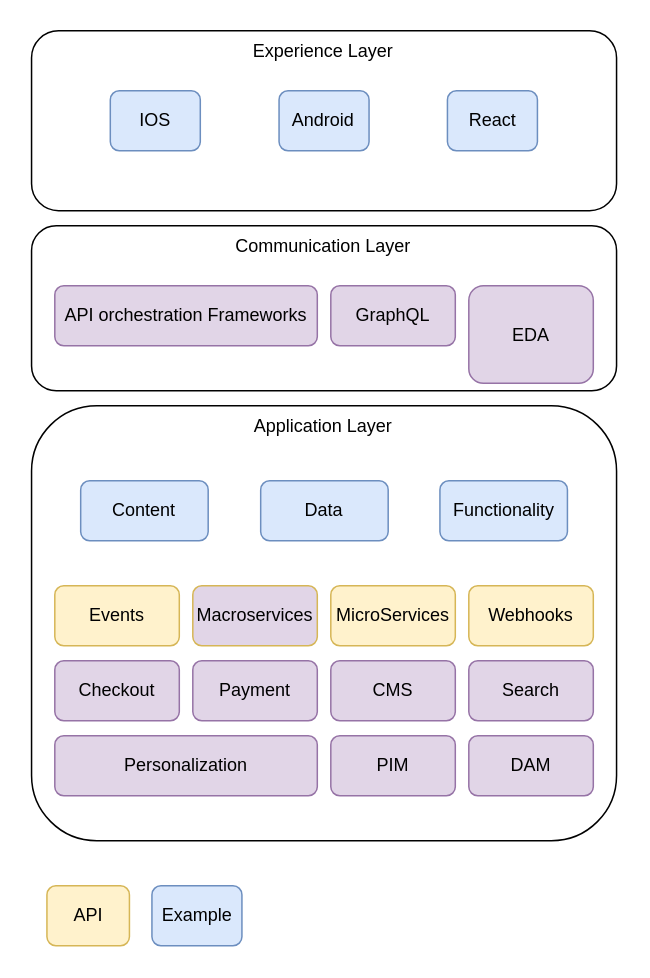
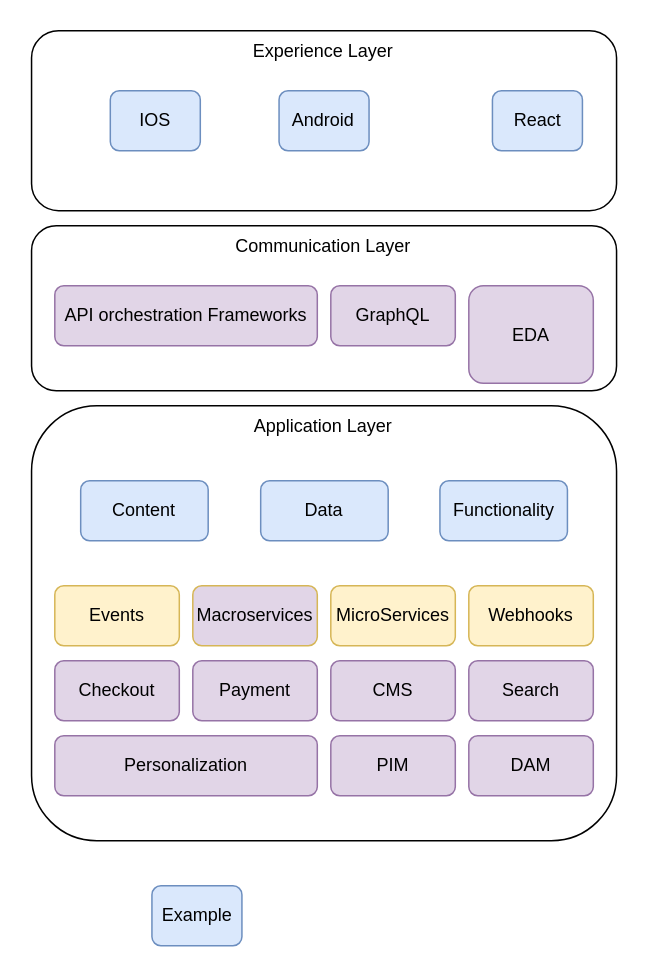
- <mxCell id="6" value="React" style="rounded=1;whiteSpace=wrap;html=1;fillColor=#dae8fc;strokeColor=#6c8ebf;" vertex="1" parent="1"><mxGeometry x="297.62" y="60" width="60" height="40" as="geometry" /></mxCell>
+ <mxCell id="6" value="React" style="rounded=1;whiteSpace=wrap;html=1;fillColor=#dae8fc;strokeColor=#6c8ebf;" vertex="1" parent="1"><mxGeometry x="327.62" y="60" width="60" height="40" as="geometry" /></mxCell>
- <mxCell id="10" value="API" style="rounded=1;whiteSpace=wrap;html=1;fillColor=#fff2cc;strokeColor=#d6b656;" vertex="1" parent="1"><mxGeometry x="30.62" y="590" width="55" height="40" as="geometry" /></mxCell>
